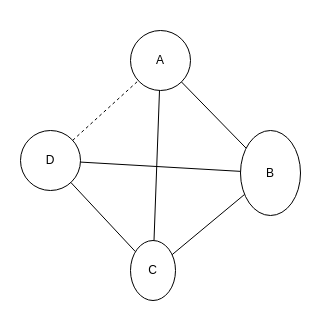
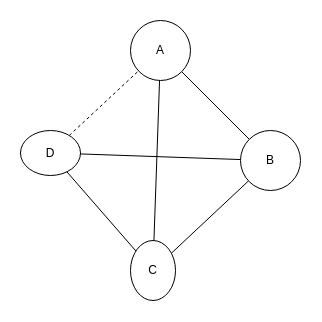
- <mxCell id="4" value="A" style="ellipse;whiteSpace=wrap;html=1;aspect=fixed;" parent="1" vertex="1"><mxGeometry x="130" y="30" width="60" height="60" as="geometry" /></mxCell>
+ <mxCell id="4" value="A" style="ellipse;whiteSpace=wrap;html=1;aspect=fixed;" parent="1" vertex="1"><mxGeometry x="130" y="20" width="60" height="60" as="geometry" /></mxCell>
- <mxCell id="7" value="D" style="ellipse;whiteSpace=wrap;html=1;aspect=fixed;" parent="1" vertex="1"><mxGeometry x="20" y="130" width="60" height="60" as="geometry" /></mxCell>
+ <mxCell id="7" value="D" style="ellipse;whiteSpace=wrap;html=1;aspect=fixed;" parent="1" vertex="1"><mxGeometry x="20" y="130" width="60" height="45" as="geometry" /></mxCell>
- <mxCell id="11" value="B" style="ellipse;whiteSpace=wrap;html=1;aspect=fixed;" parent="1" vertex="1"><mxGeometry x="240" y="130" width="60" height="85" as="geometry" /></mxCell>
+ <mxCell id="11" value="B" style="ellipse;whiteSpace=wrap;html=1;aspect=fixed;" parent="1" vertex="1"><mxGeometry x="240" y="130" width="60" height="60" as="geometry" /></mxCell>
